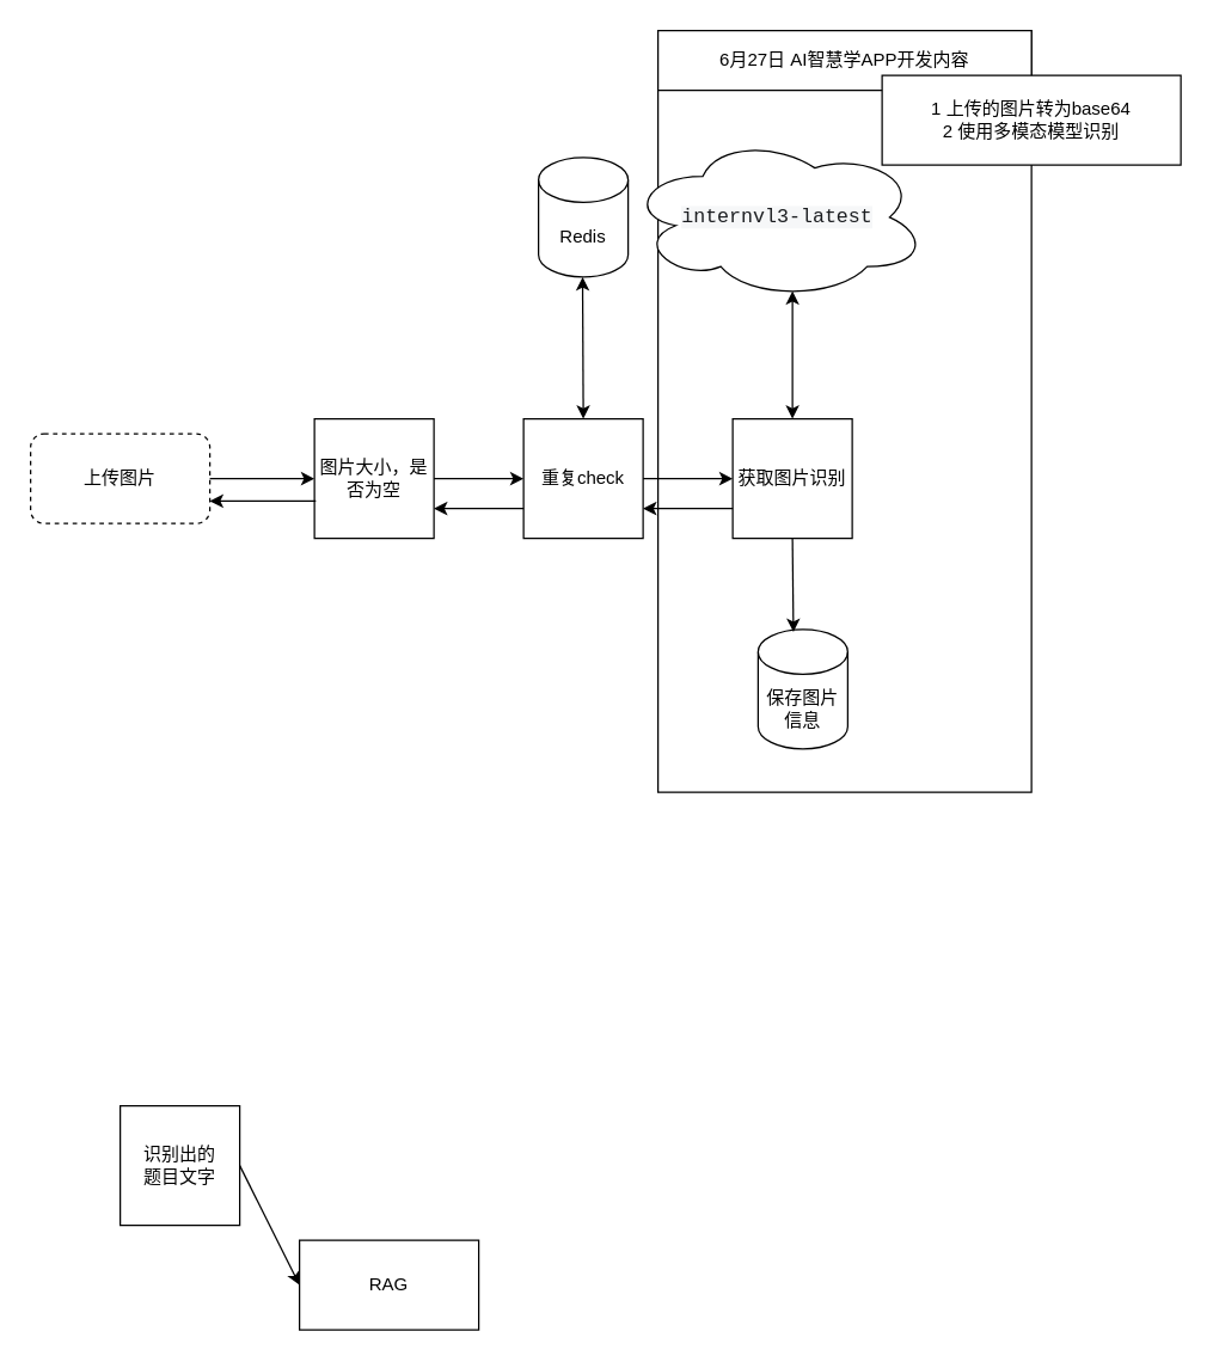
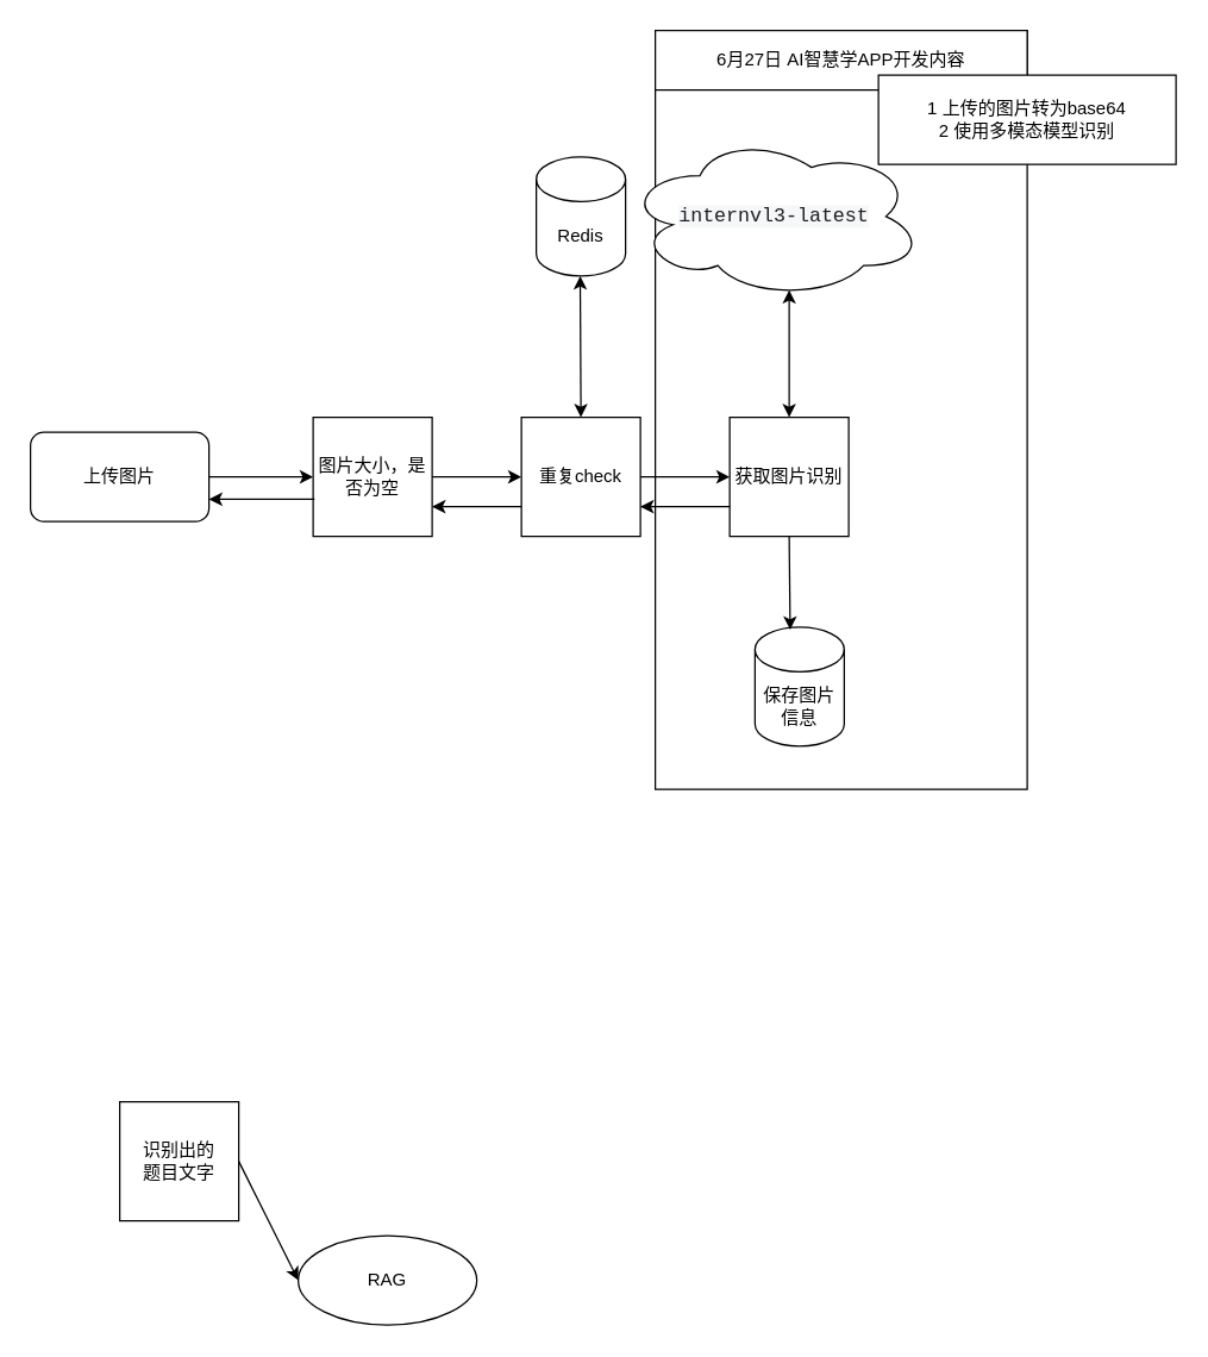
- <mxCell id="4" value="上传图片" style="rounded=1;whiteSpace=wrap;html=1;dashed=1;" vertex="1" parent="1"><mxGeometry x="20" y="290" width="120" height="60" as="geometry" /></mxCell>
+ <mxCell id="4" value="上传图片" style="rounded=1;whiteSpace=wrap;html=1;" vertex="1" parent="1"><mxGeometry x="20" y="290" width="120" height="60" as="geometry" /></mxCell>
- <mxCell id="20" value="RAG" style="rounded=0;whiteSpace=wrap;html=1;" vertex="1" parent="1"><mxGeometry x="200" y="830" width="120" height="60" as="geometry" /></mxCell>
+ <mxCell id="20" value="RAG" style="ellipse;whiteSpace=wrap;html=1;" vertex="1" parent="1"><mxGeometry x="200" y="830" width="120" height="60" as="geometry" /></mxCell>
